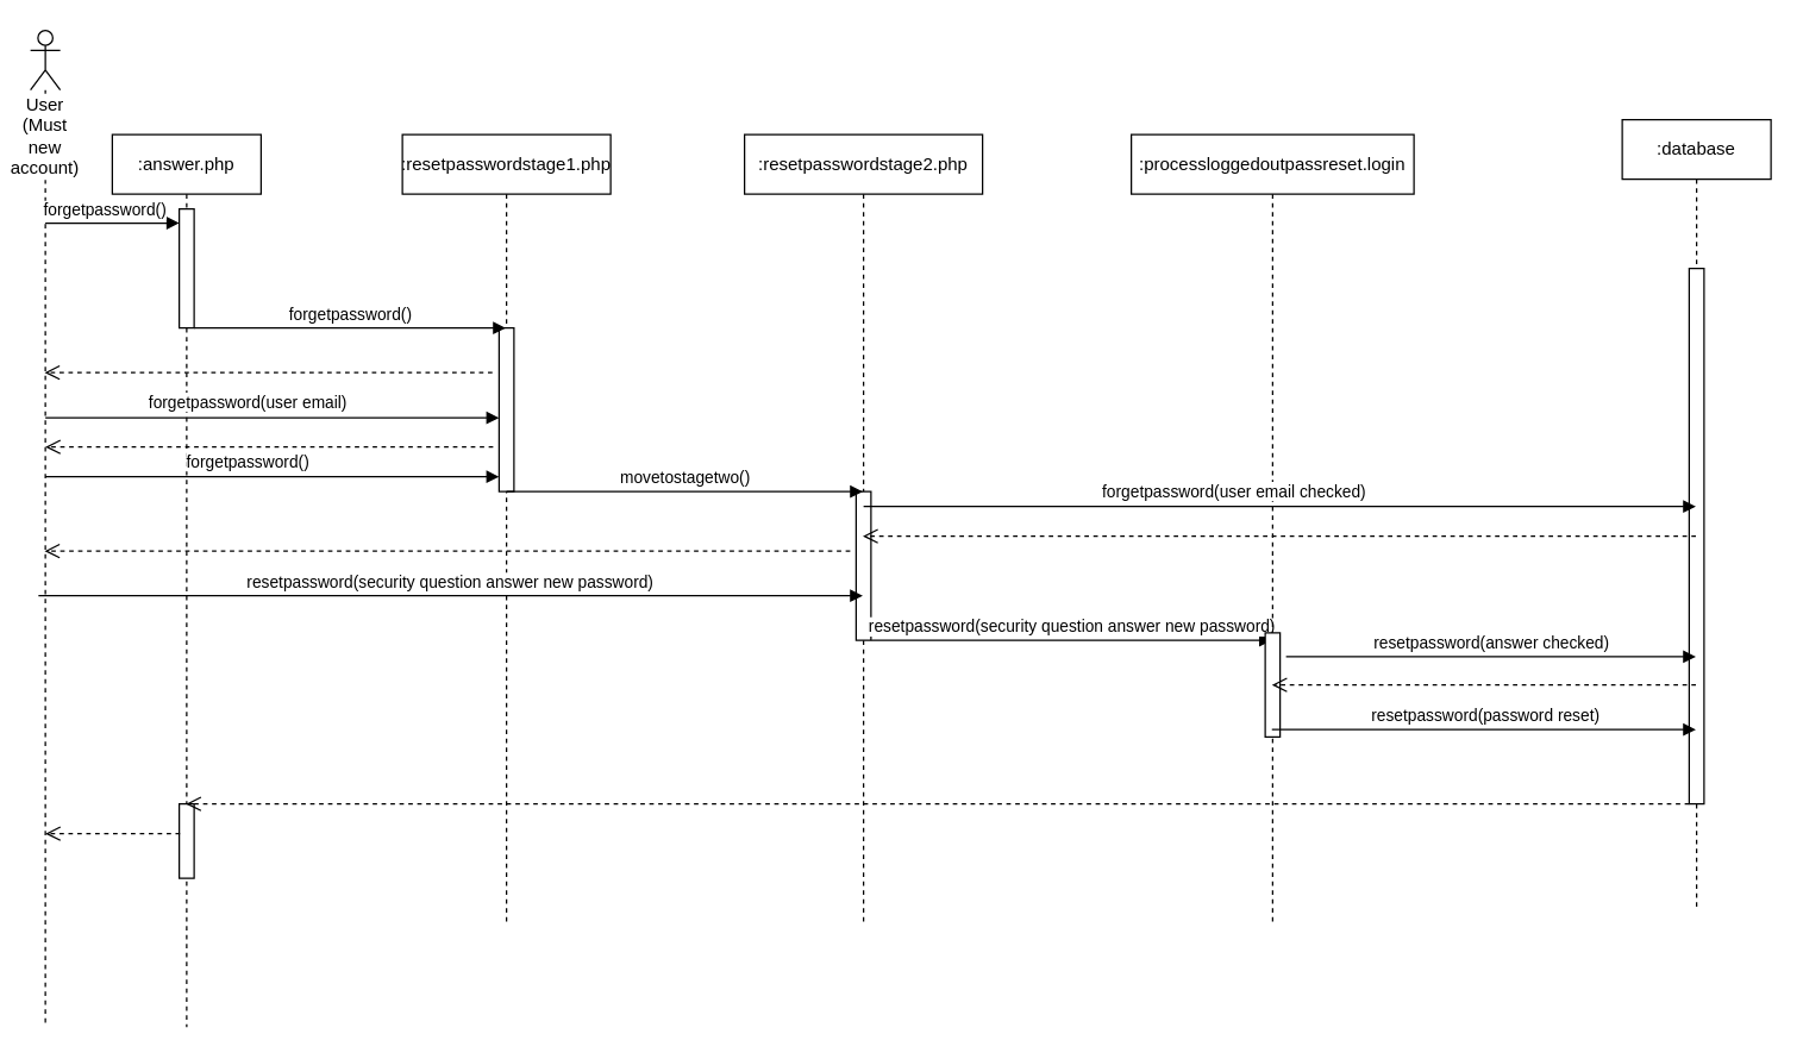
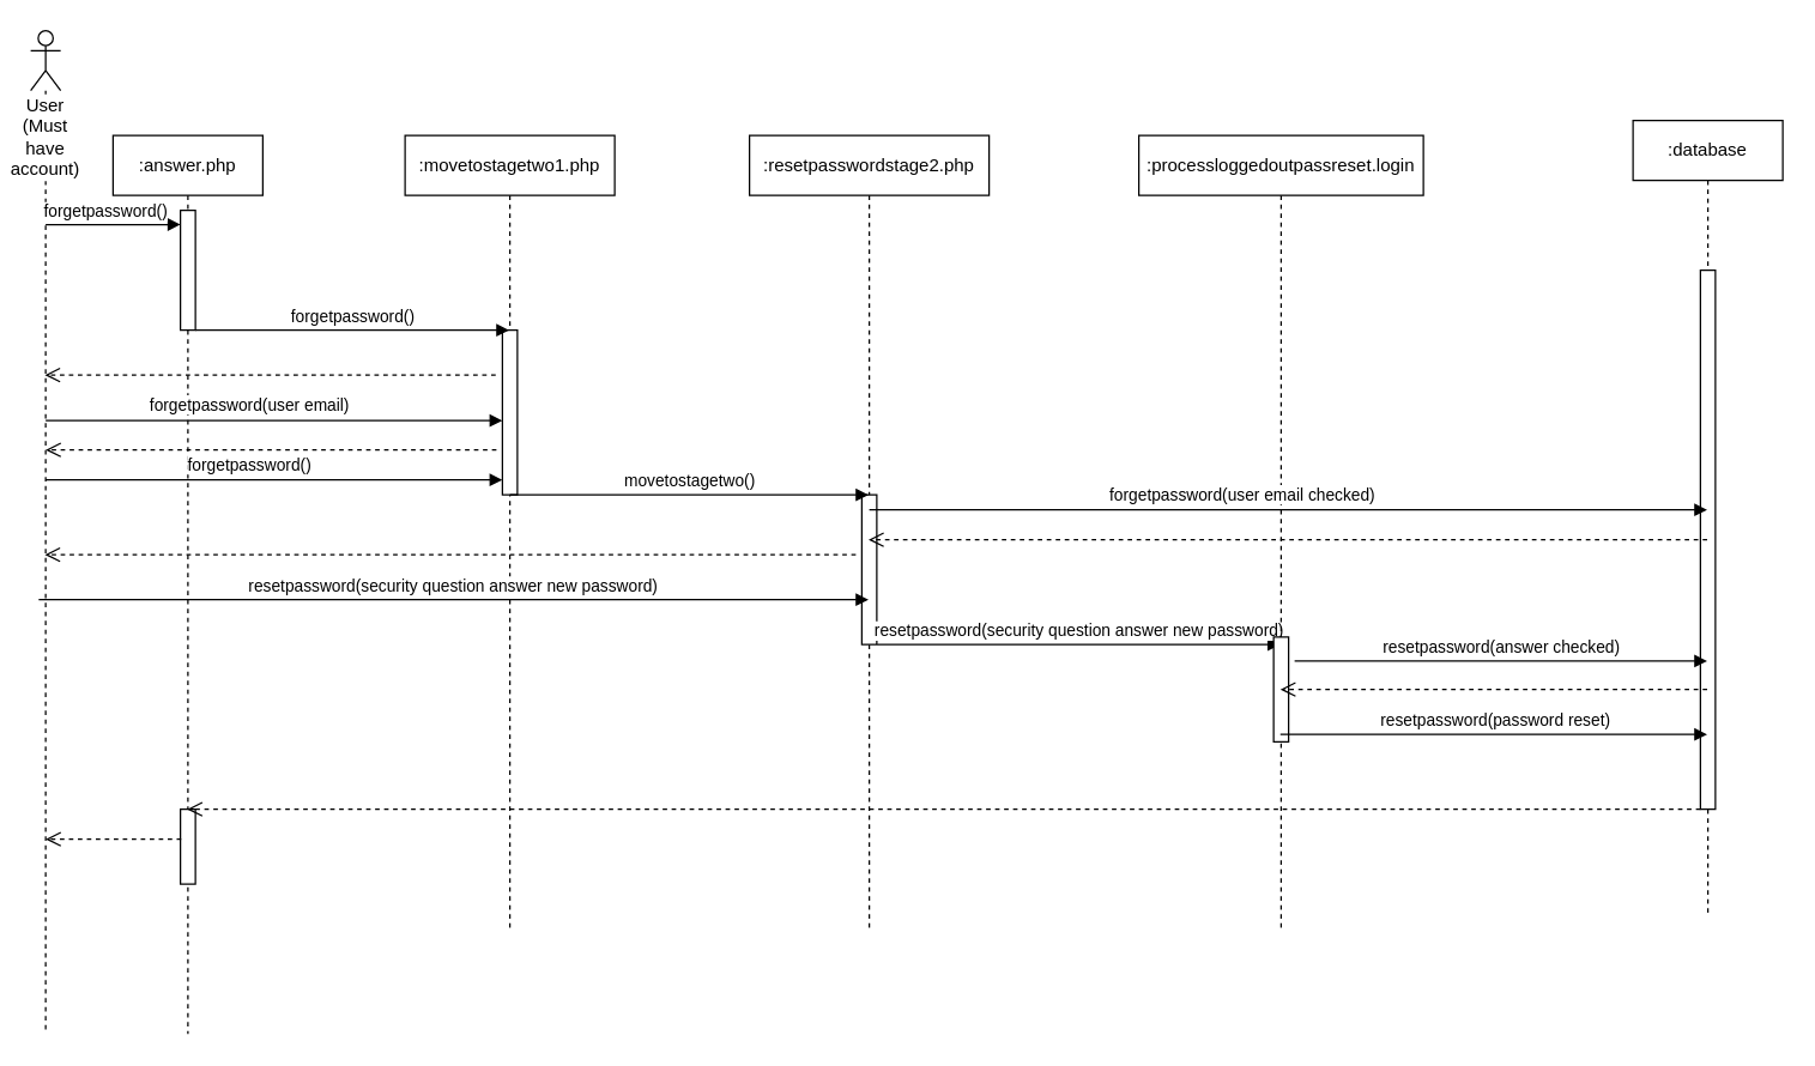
- <mxCell id="7" value=":resetpasswordstage1.php" style="shape=umlLifeline;perimeter=lifelinePerimeter;whiteSpace=wrap;html=1;container=1;collapsible=0;recursiveResize=0;outlineConnect=0;" parent="1" vertex="1"><mxGeometry x="270" y="90" width="140" height="530" as="geometry" /></mxCell>
+ <mxCell id="7" value=":movetostagetwo1.php" style="shape=umlLifeline;perimeter=lifelinePerimeter;whiteSpace=wrap;html=1;container=1;collapsible=0;recursiveResize=0;outlineConnect=0;" parent="1" vertex="1"><mxGeometry x="270" y="90" width="140" height="530" as="geometry" /></mxCell>
- <mxCell id="14" value="User (Must new account)" style="shape=umlLifeline;participant=umlActor;perimeter=lifelinePerimeter;whiteSpace=wrap;html=1;container=1;collapsible=0;recursiveResize=0;verticalAlign=top;spacingTop=36;labelBackgroundColor=#ffffff;outlineConnect=0;" parent="1" vertex="1"><mxGeometry x="20" y="20" width="20" height="670" as="geometry" /></mxCell>
+ <mxCell id="14" value="User (Must have account)" style="shape=umlLifeline;participant=umlActor;perimeter=lifelinePerimeter;whiteSpace=wrap;html=1;container=1;collapsible=0;recursiveResize=0;verticalAlign=top;spacingTop=36;labelBackgroundColor=#ffffff;outlineConnect=0;" parent="1" vertex="1"><mxGeometry x="20" y="20" width="20" height="670" as="geometry" /></mxCell>
